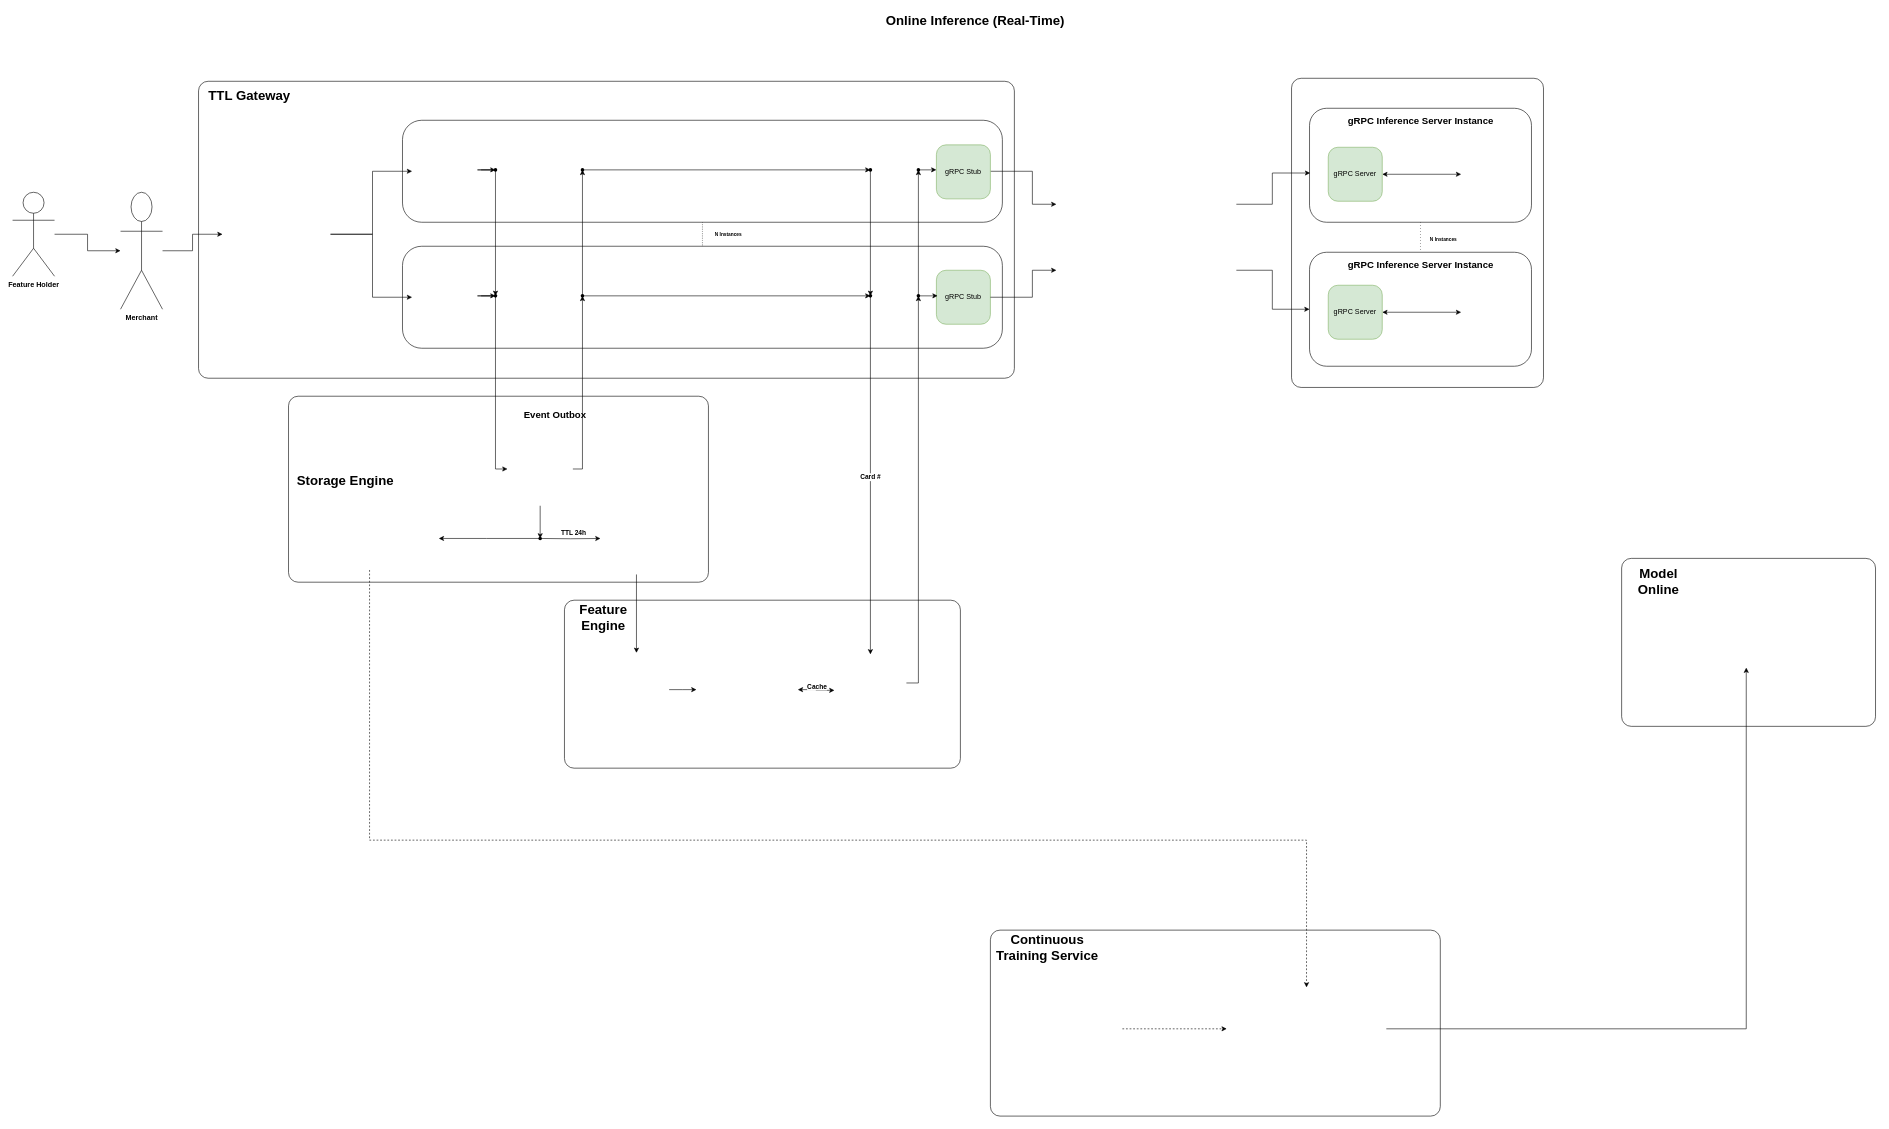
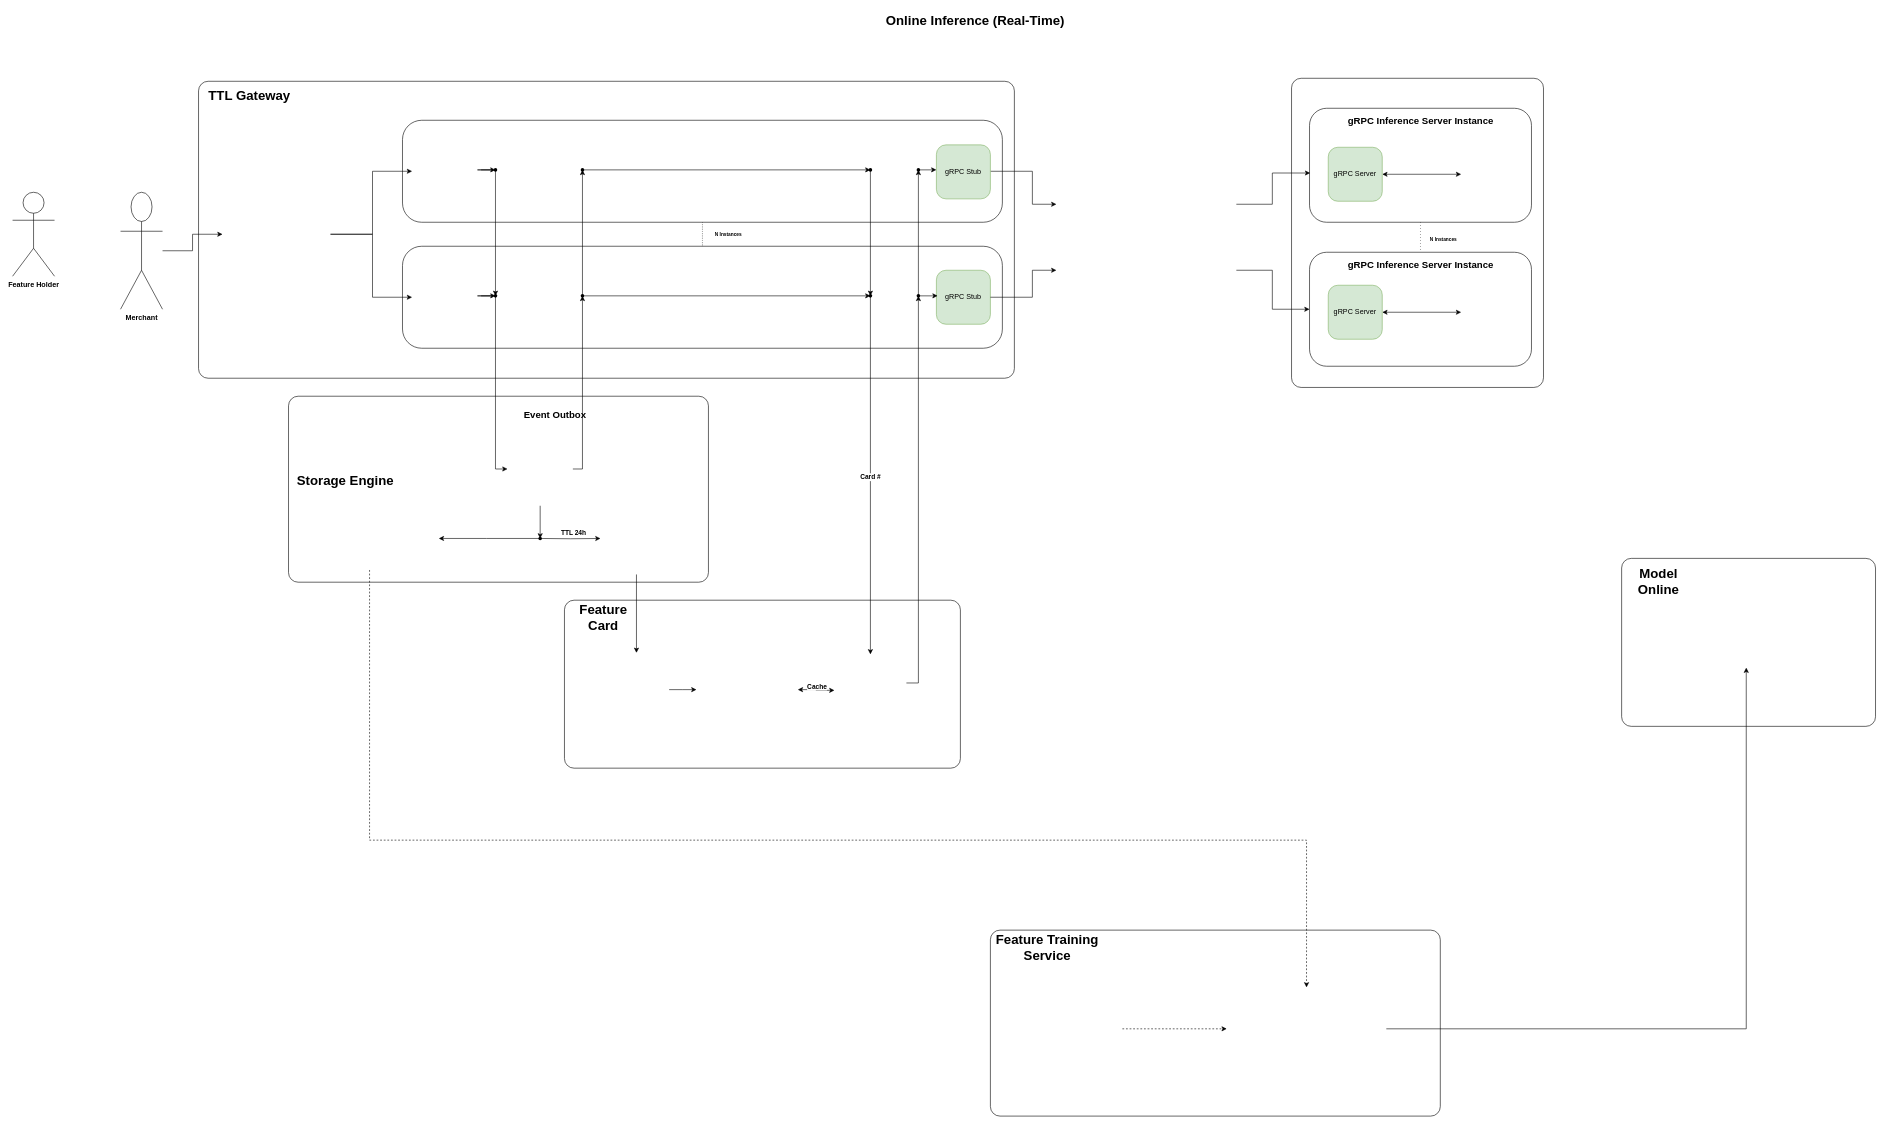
- <mxCell id="12" style="edgeStyle=orthogonalEdgeStyle;rounded=0;orthogonalLoop=1;jettySize=auto;html=1;" parent="1" source="13" target="15" edge="1"><mxGeometry relative="1" as="geometry" /></mxCell>
- <mxCell id="54" value="&lt;font&gt;Feature&lt;/font&gt;&lt;div&gt;&lt;span style=&quot;background-color: transparent; color: light-dark(rgb(0, 0, 0), rgb(255, 255, 255));&quot;&gt;Engine&lt;/span&gt;&lt;/div&gt;" style="text;html=1;align=center;verticalAlign=middle;whiteSpace=wrap;rounded=0;fontStyle=1;fontSize=22;" parent="1" vertex="1"><mxGeometry x="920" y="1010" width="170" height="40" as="geometry" /></mxCell>
+ <mxCell id="54" value="&lt;font&gt;Feature&lt;/font&gt;&lt;div&gt;&lt;span style=&quot;background-color: transparent; color: light-dark(rgb(0, 0, 0), rgb(255, 255, 255));&quot;&gt;Card&lt;/span&gt;&lt;/div&gt;" style="text;html=1;align=center;verticalAlign=middle;whiteSpace=wrap;rounded=0;fontStyle=1;fontSize=22;" parent="1" vertex="1"><mxGeometry x="920" y="1010" width="170" height="40" as="geometry" /></mxCell>
- <mxCell id="92" value="Continuous Training Service" style="text;html=1;align=center;verticalAlign=middle;whiteSpace=wrap;rounded=0;fontStyle=1;fontSize=22;" parent="1" vertex="1"><mxGeometry x="1640" y="1560" width="210" height="40" as="geometry" /></mxCell>
+ <mxCell id="92" value="Feature Training Service" style="text;html=1;align=center;verticalAlign=middle;whiteSpace=wrap;rounded=0;fontStyle=1;fontSize=22;" parent="1" vertex="1"><mxGeometry x="1640" y="1560" width="210" height="40" as="geometry" /></mxCell>
